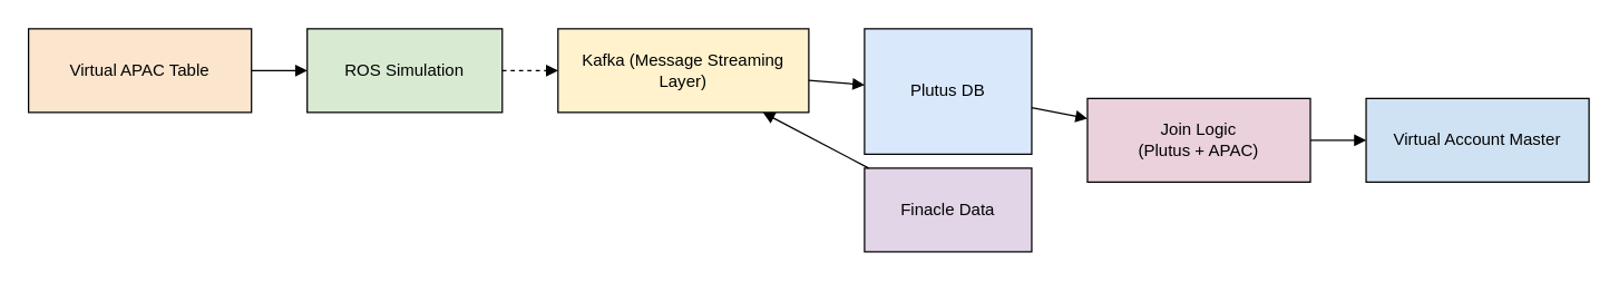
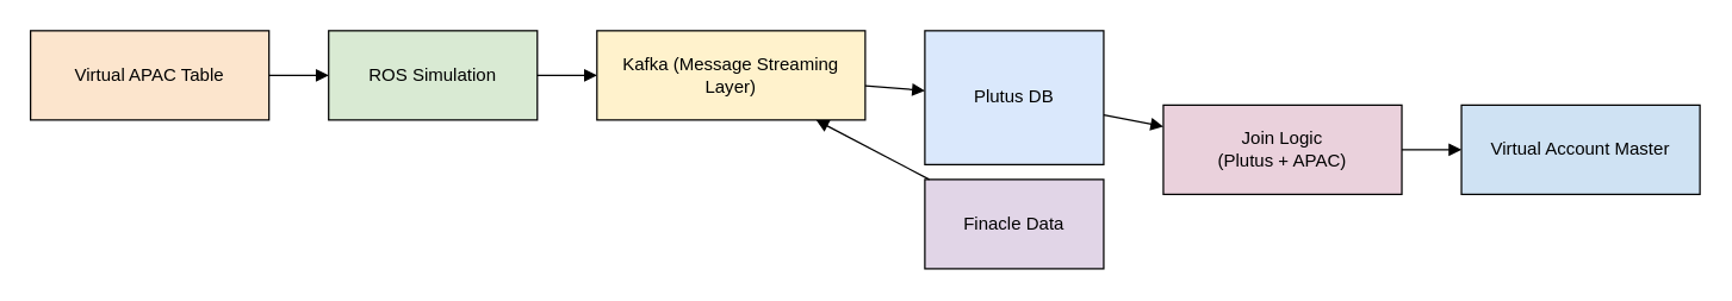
- <mxCell id="10" style="endArrow=block;html=1;dashed=1;" edge="1" parent="1" source="3" target="4"><mxGeometry relative="1" as="geometry" /></mxCell>
+ <mxCell id="10" style="endArrow=block;html=1;" edge="1" parent="1" source="3" target="4"><mxGeometry relative="1" as="geometry" /></mxCell>
